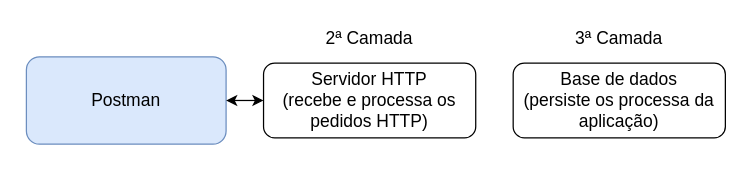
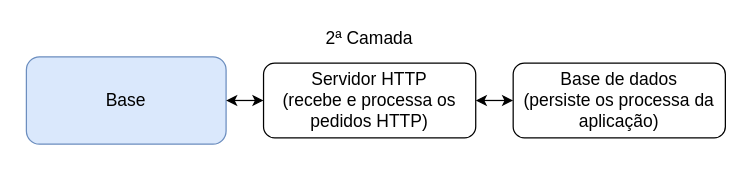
- <mxCell id="8" value="3ª Camada" style="text;html=1;strokeColor=none;fillColor=none;align=center;verticalAlign=middle;whiteSpace=wrap;rounded=0;fontSize=14;" vertex="1" parent="1"><mxGeometry x="435" y="20" width="120" height="20" as="geometry" /></mxCell>
- <mxCell id="2" value="Postman" style="rounded=1;whiteSpace=wrap;html=1;fontSize=14;fillColor=#dae8fc;strokeColor=#6c8ebf;" vertex="1" parent="1"><mxGeometry x="20" y="45" width="160" height="70" as="geometry" /></mxCell>
+ <mxCell id="2" value="Base" style="rounded=1;whiteSpace=wrap;html=1;fontSize=14;fillColor=#dae8fc;strokeColor=#6c8ebf;" vertex="1" parent="1"><mxGeometry x="20" y="45" width="160" height="70" as="geometry" /></mxCell>
+ <mxCell id="6" value="" style="endArrow=classic;startArrow=classic;html=1;entryX=0;entryY=0.5;entryDx=0;entryDy=0;exitX=1;exitY=0.5;exitDx=0;exitDy=0;fontSize=14;" edge="1" parent="1" source="3" target="4"><mxGeometry width="50" height="50" relative="1" as="geometry"><mxPoint x="290" y="170" as="sourcePoint" /><mxPoint x="340" y="120" as="targetPoint" /></mxGeometry></mxCell>
